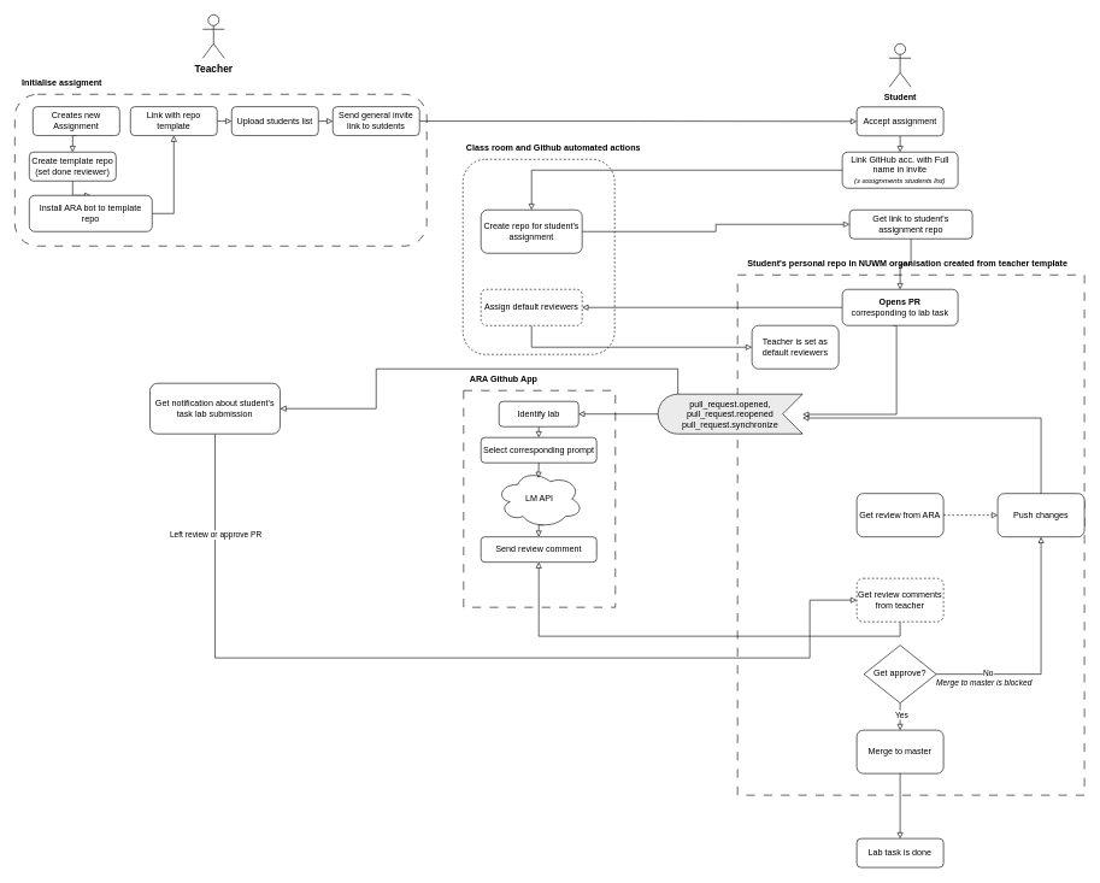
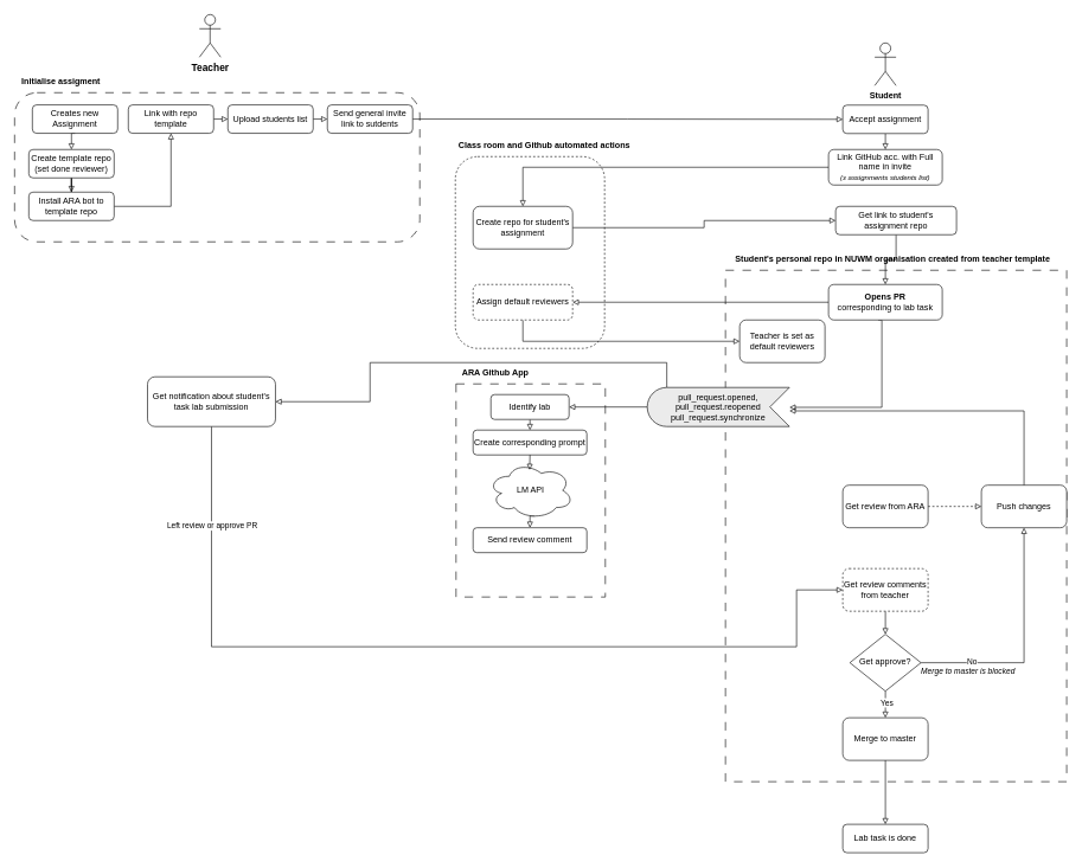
- <mxCell id="66" value="Install ARA bot to template repo" style="rounded=1;whiteSpace=wrap;html=1;fontSize=12;glass=0;strokeWidth=1;shadow=0;" parent="1" vertex="1"><mxGeometry x="40" y="270" width="170" height="50" as="geometry" /></mxCell>
+ <mxCell id="66" value="Install ARA bot to template repo" style="rounded=1;whiteSpace=wrap;html=1;fontSize=12;glass=0;strokeWidth=1;shadow=0;" parent="1" vertex="1"><mxGeometry x="40" y="270" width="120" height="40" as="geometry" /></mxCell>
- <mxCell id="43" value="Select corresponding prompt" style="rounded=1;whiteSpace=wrap;html=1;" parent="1" vertex="1"><mxGeometry x="665" y="605" width="160" height="35" as="geometry" /></mxCell>
+ <mxCell id="43" value="Create corresponding prompt" style="rounded=1;whiteSpace=wrap;html=1;" parent="1" vertex="1"><mxGeometry x="665" y="605" width="160" height="35" as="geometry" /></mxCell>
- <mxCell id="35" style="edgeStyle=orthogonalEdgeStyle;rounded=0;orthogonalLoop=1;jettySize=auto;html=1;exitX=0.5;exitY=1;exitDx=0;exitDy=0;endArrow=block;endFill=0;" parent="1" source="36" target="46" edge="1"><mxGeometry relative="1" as="geometry" /></mxCell>
+ <mxCell id="35" style="edgeStyle=orthogonalEdgeStyle;rounded=0;orthogonalLoop=1;jettySize=auto;html=1;exitX=0.5;exitY=1;exitDx=0;exitDy=0;entryX=0.5;entryY=0;entryDx=0;entryDy=0;endArrow=block;endFill=0;" parent="1" source="36" target="34" edge="1"><mxGeometry relative="1" as="geometry" /></mxCell>
